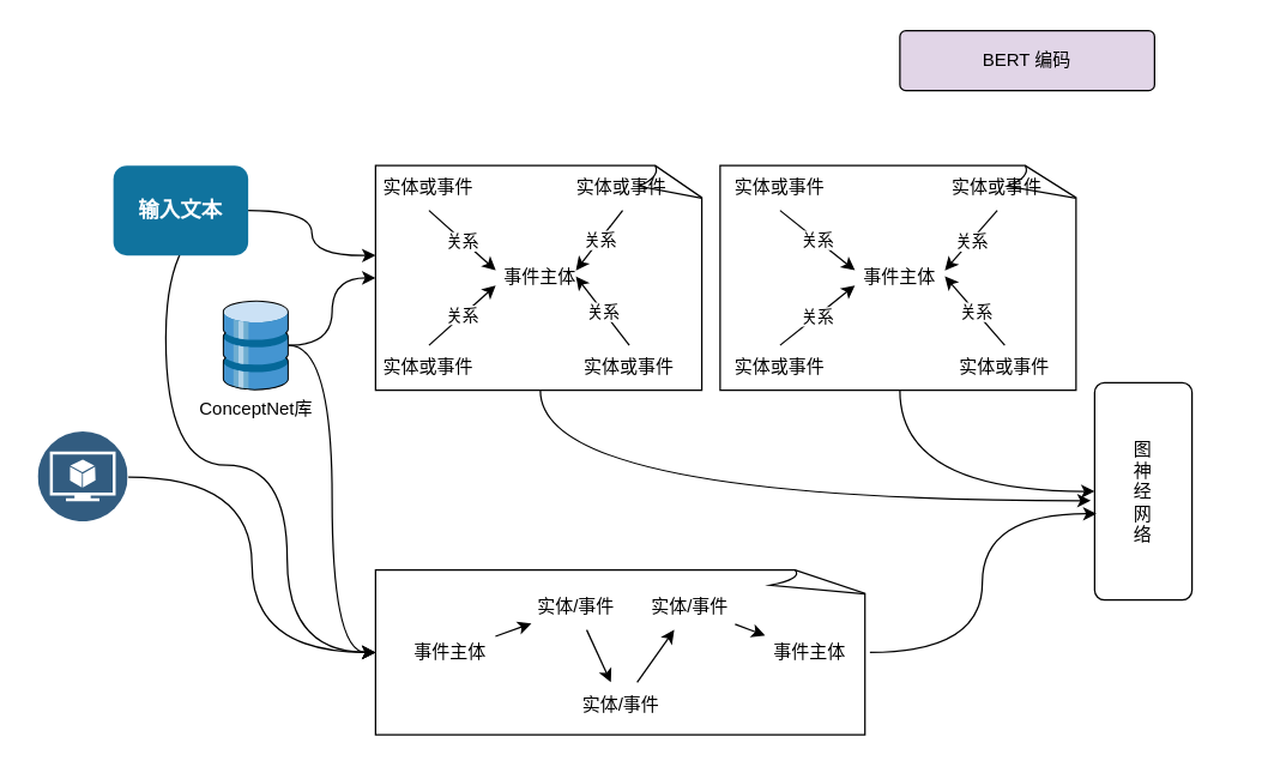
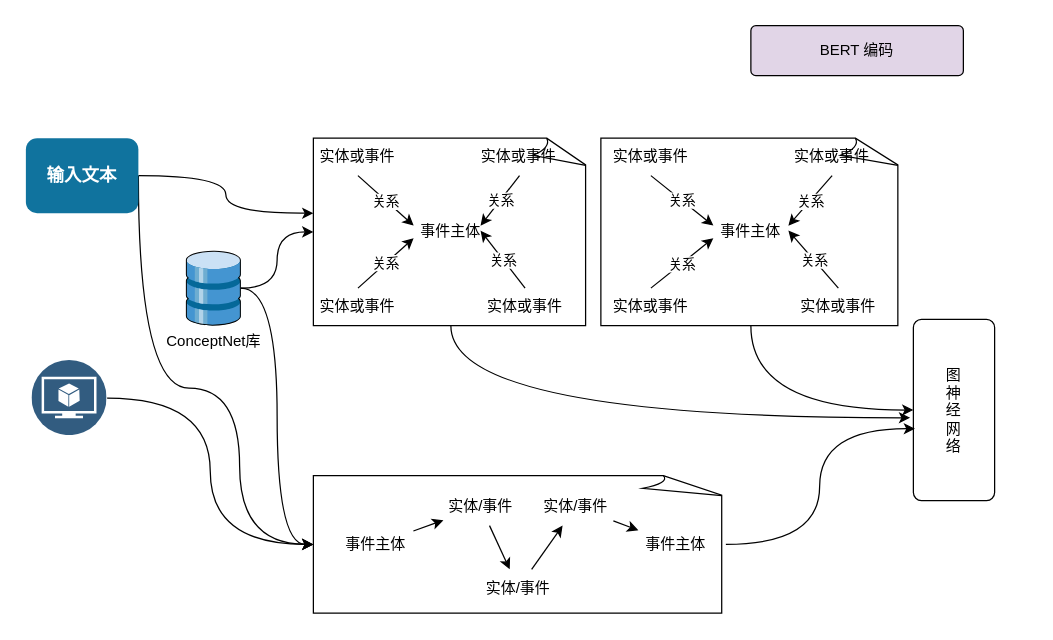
- <mxCell id="4" value="输入文本" style="fillColor=#10739E;strokecolor=none;rounded=1;fontColor=#FFFFFF;strokeColor=none;fontStyle=1;fontSize=14;whiteSpace=wrap;html=1;" vertex="1" parent="1"><mxGeometry x="75" y="110" width="90" height="60" as="geometry" /></mxCell>
+ <mxCell id="4" value="输入文本" style="fillColor=#10739E;strokecolor=none;rounded=1;fontColor=#FFFFFF;strokeColor=none;fontStyle=1;fontSize=14;whiteSpace=wrap;html=1;" vertex="1" parent="1"><mxGeometry x="20" y="110" width="90" height="60" as="geometry" /></mxCell>
